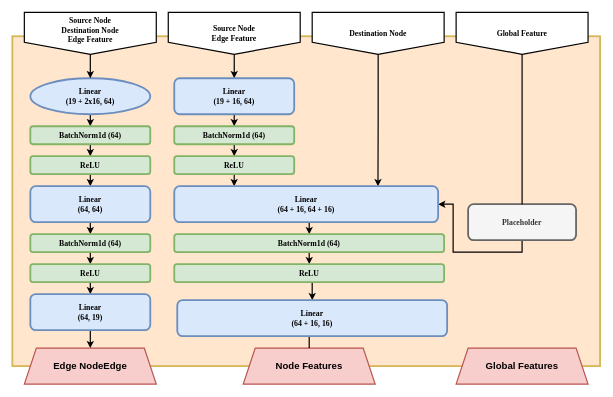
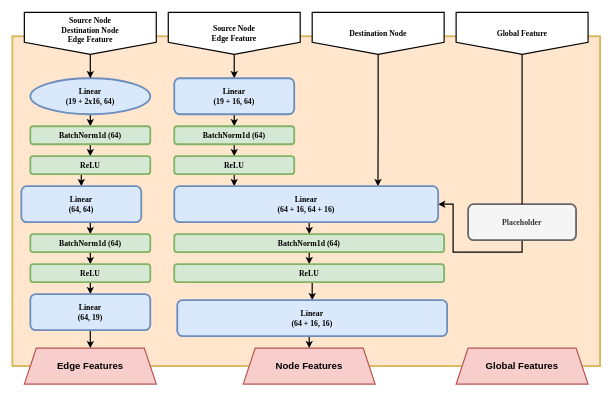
- <mxCell id="23" value="Linear &lt;br style=&quot;font-size: 13px;&quot;&gt;(64, 64)" style="rounded=1;whiteSpace=wrap;html=1;fillColor=#dae8fc;strokeColor=#6c8ebf;strokeWidth=3;fontFamily=Avenir;fontSize=13;fontStyle=1" vertex="1" parent="1"><mxGeometry x="50" y="310" width="200" height="60" as="geometry" /></mxCell>
+ <mxCell id="23" value="Linear &lt;br style=&quot;font-size: 13px;&quot;&gt;(64, 64)" style="rounded=1;whiteSpace=wrap;html=1;fillColor=#dae8fc;strokeColor=#6c8ebf;strokeWidth=3;fontFamily=Avenir;fontSize=13;fontStyle=1" vertex="1" parent="1"><mxGeometry x="35" y="310" width="200" height="60" as="geometry" /></mxCell>
- <mxCell id="42" style="edgeStyle=orthogonalEdgeStyle;rounded=0;orthogonalLoop=1;jettySize=auto;html=1;exitX=0.5;exitY=1;exitDx=0;exitDy=0;entryX=0.5;entryY=0;entryDx=0;entryDy=0;strokeWidth=2;endArrow=none;" edge="1" parent="1" source="43" target="4"><mxGeometry relative="1" as="geometry" /></mxCell>
+ <mxCell id="42" style="edgeStyle=orthogonalEdgeStyle;rounded=0;orthogonalLoop=1;jettySize=auto;html=1;exitX=0.5;exitY=1;exitDx=0;exitDy=0;entryX=0.5;entryY=0;entryDx=0;entryDy=0;strokeWidth=2;" edge="1" parent="1" source="43" target="4"><mxGeometry relative="1" as="geometry" /></mxCell>
- <mxCell id="3" value="Edge NodeEdge" style="shape=trapezoid;perimeter=trapezoidPerimeter;whiteSpace=wrap;html=1;fixedSize=1;strokeWidth=2;fillColor=#f8cecc;strokeColor=#b85450;fontStyle=1;fontSize=16;" vertex="1" parent="1"><mxGeometry x="40" y="580" width="220" height="60" as="geometry" /></mxCell>
+ <mxCell id="3" value="Edge Features" style="shape=trapezoid;perimeter=trapezoidPerimeter;whiteSpace=wrap;html=1;fixedSize=1;strokeWidth=2;fillColor=#f8cecc;strokeColor=#b85450;fontStyle=1;fontSize=16;" vertex="1" parent="1"><mxGeometry x="40" y="580" width="220" height="60" as="geometry" /></mxCell>
